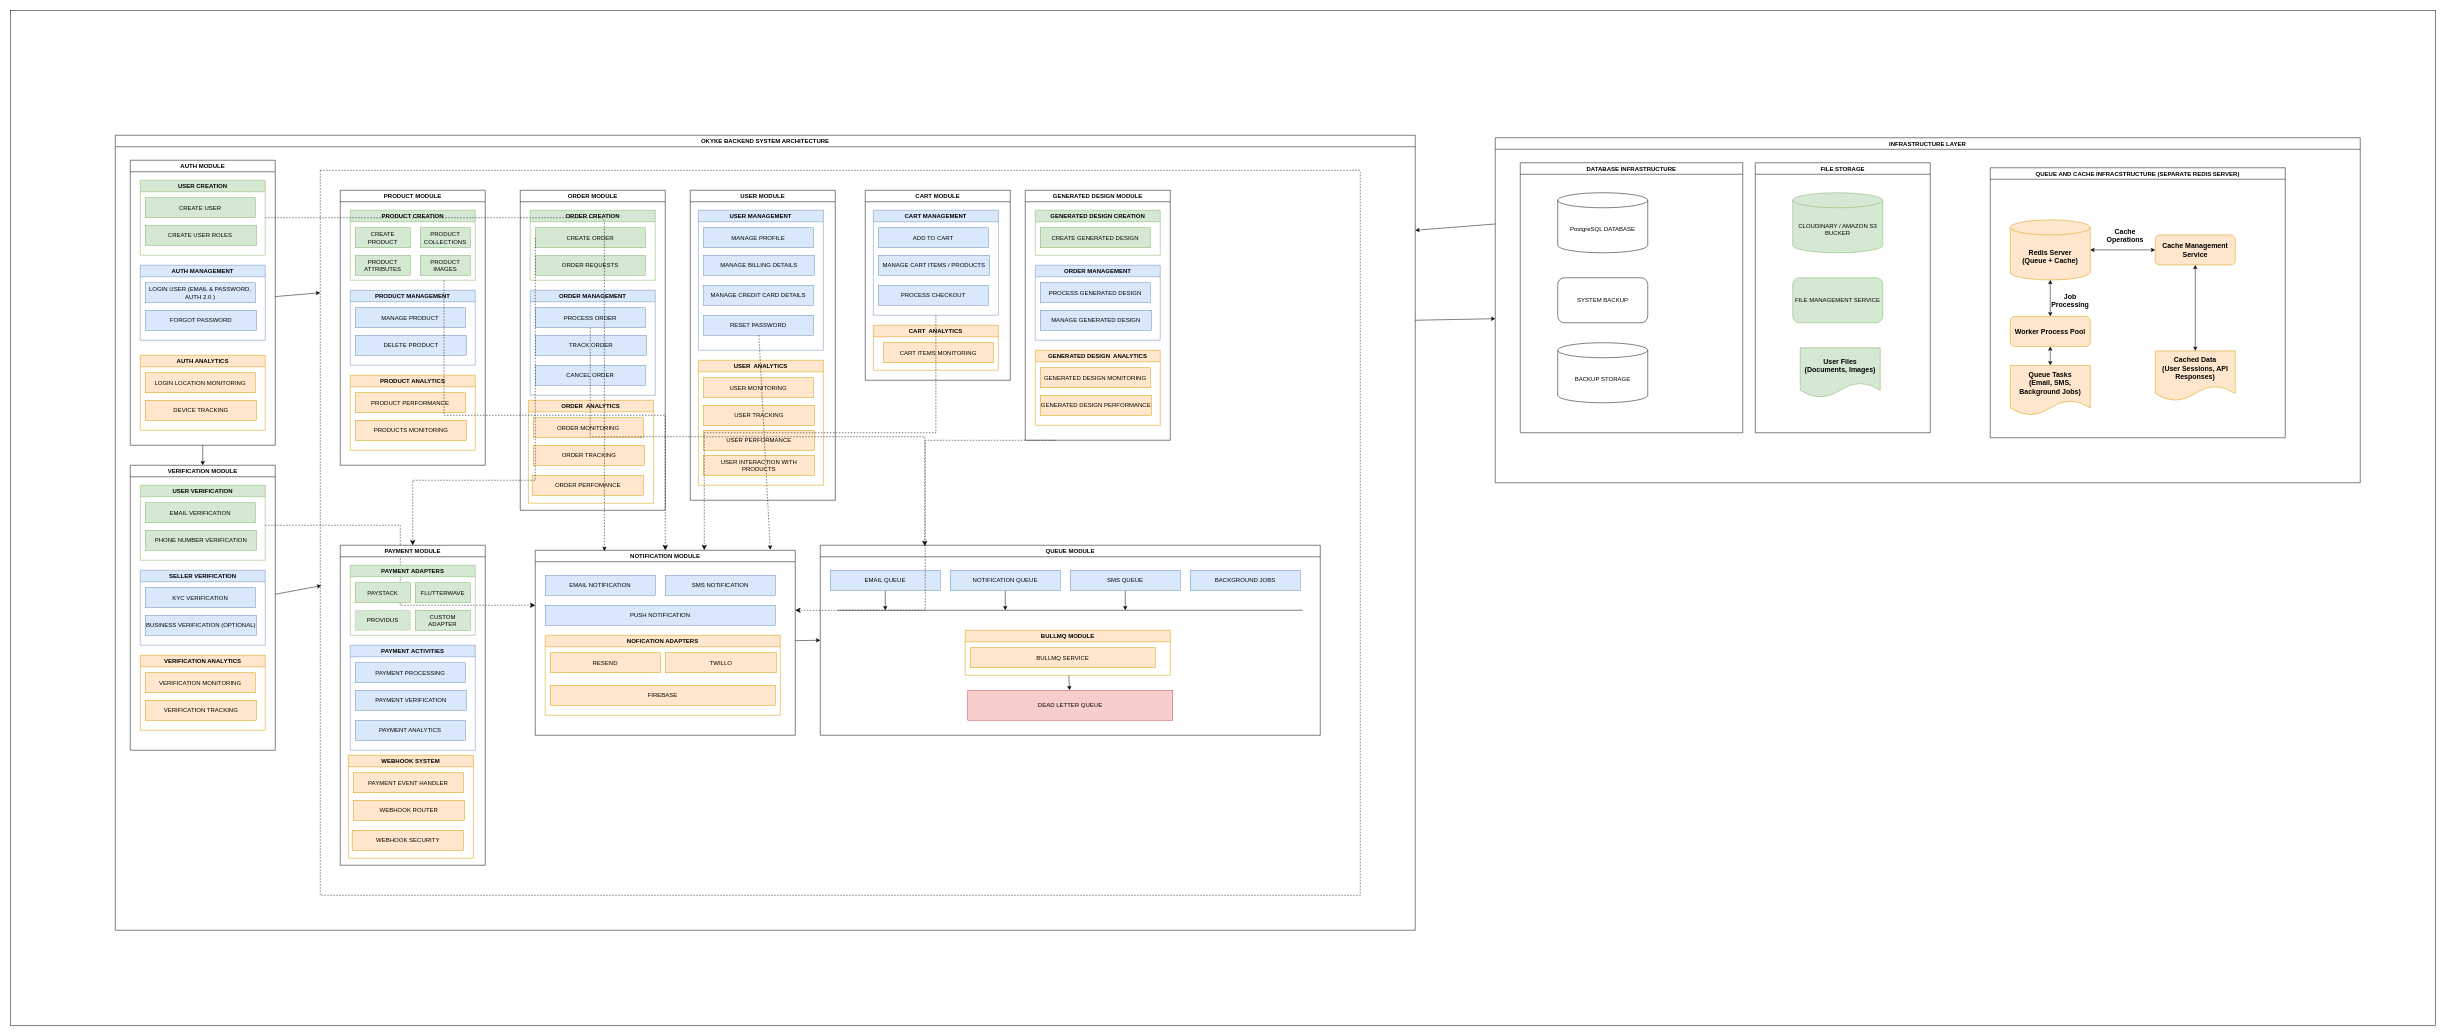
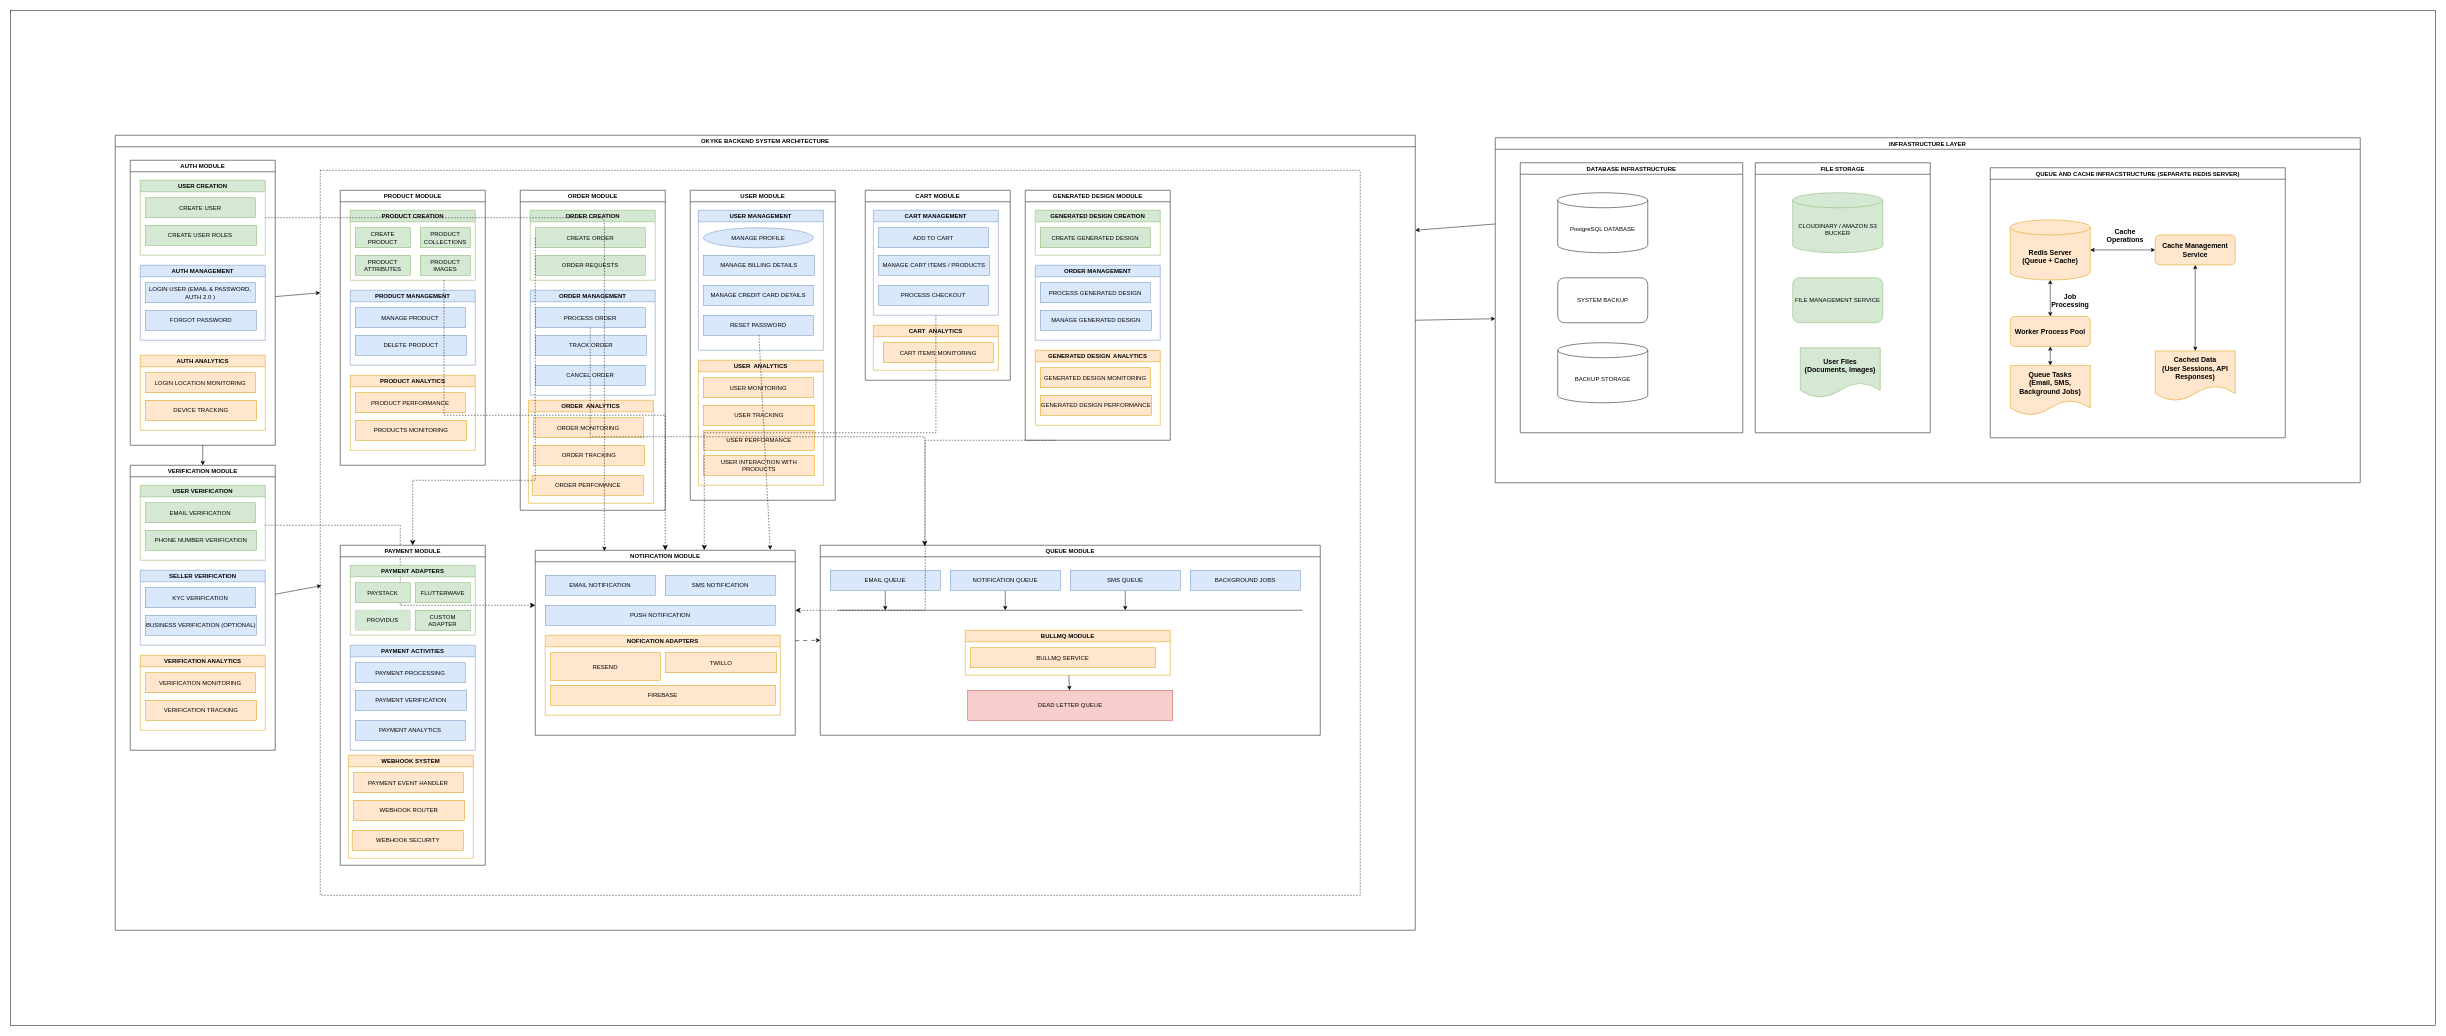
- <mxCell id="53" value="MANAGE PROFILE" style="rounded=0;whiteSpace=wrap;html=1;fillColor=#dae8fc;strokeColor=#6c8ebf;" vertex="1" parent="52"><mxGeometry x="10" y="35" width="220" height="40" as="geometry" /></mxCell>
+ <mxCell id="53" value="MANAGE PROFILE" style="ellipse;whiteSpace=wrap;html=1;fillColor=#dae8fc;strokeColor=#6c8ebf;" vertex="1" parent="52"><mxGeometry x="10" y="35" width="220" height="40" as="geometry" /></mxCell>
- <mxCell id="92" style="edgeStyle=none;html=1;entryX=0;entryY=0.5;entryDx=0;entryDy=0;dashed=0;dashPattern=8 8;" edge="1" parent="26" source="93" target="101"><mxGeometry relative="1" as="geometry" /></mxCell>
+ <mxCell id="92" style="edgeStyle=none;html=1;entryX=0;entryY=0.5;entryDx=0;entryDy=0;dashed=1;dashPattern=8 8;" edge="1" parent="26" source="93" target="101"><mxGeometry relative="1" as="geometry" /></mxCell>
- <mxCell id="98" value="RESEND" style="rounded=0;whiteSpace=wrap;html=1;fillColor=#ffe6cc;strokeColor=#d79b00;" vertex="1" parent="97"><mxGeometry x="10" y="35" width="220" height="40" as="geometry" /></mxCell>
+ <mxCell id="98" value="RESEND" style="rounded=0;whiteSpace=wrap;html=1;fillColor=#ffe6cc;strokeColor=#d79b00;" vertex="1" parent="97"><mxGeometry x="10" y="35" width="220" height="55" as="geometry" /></mxCell>
